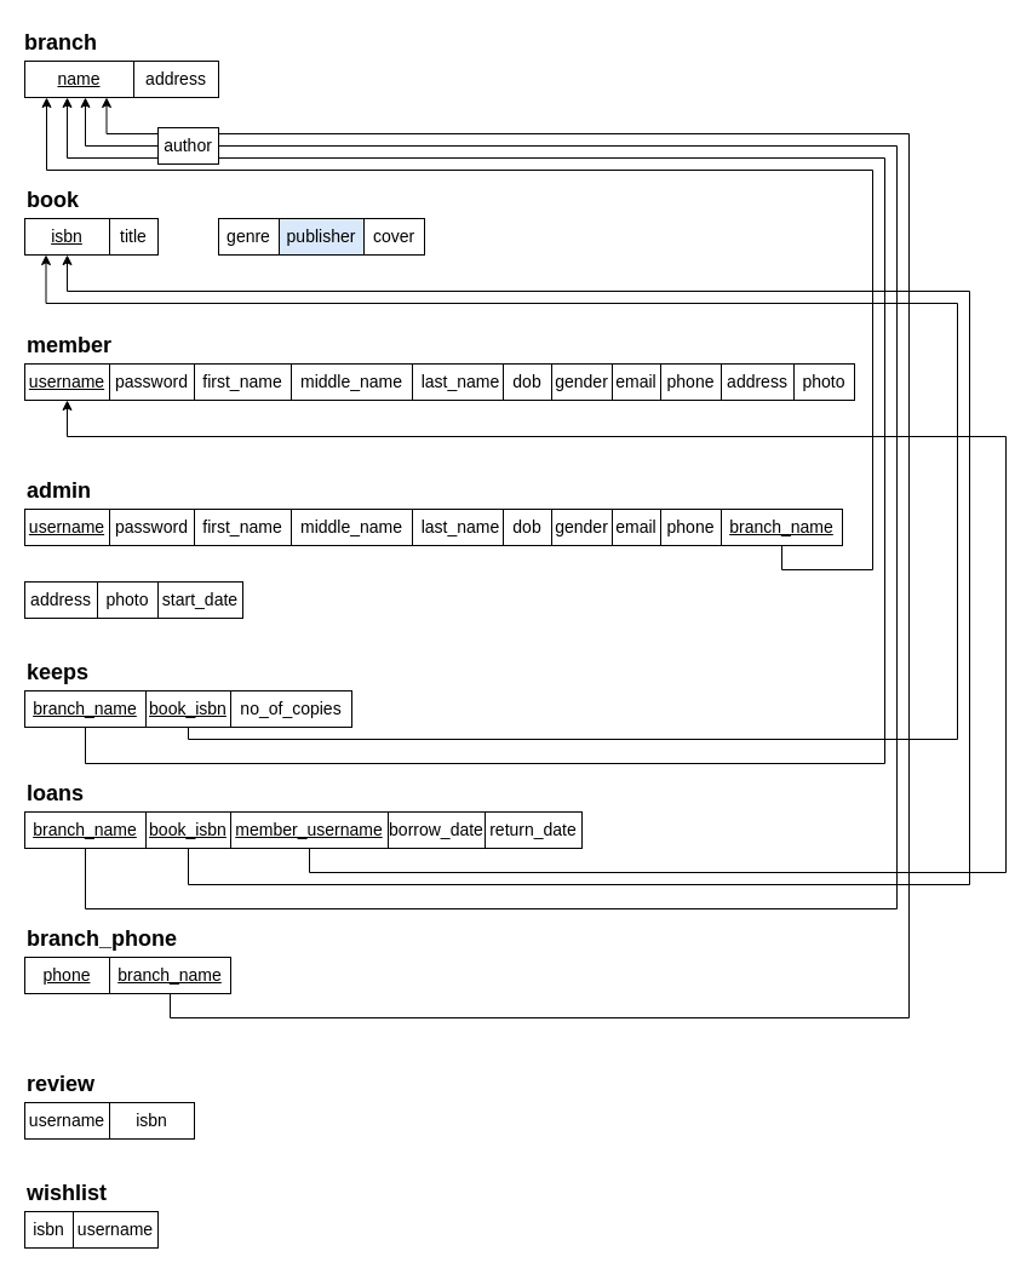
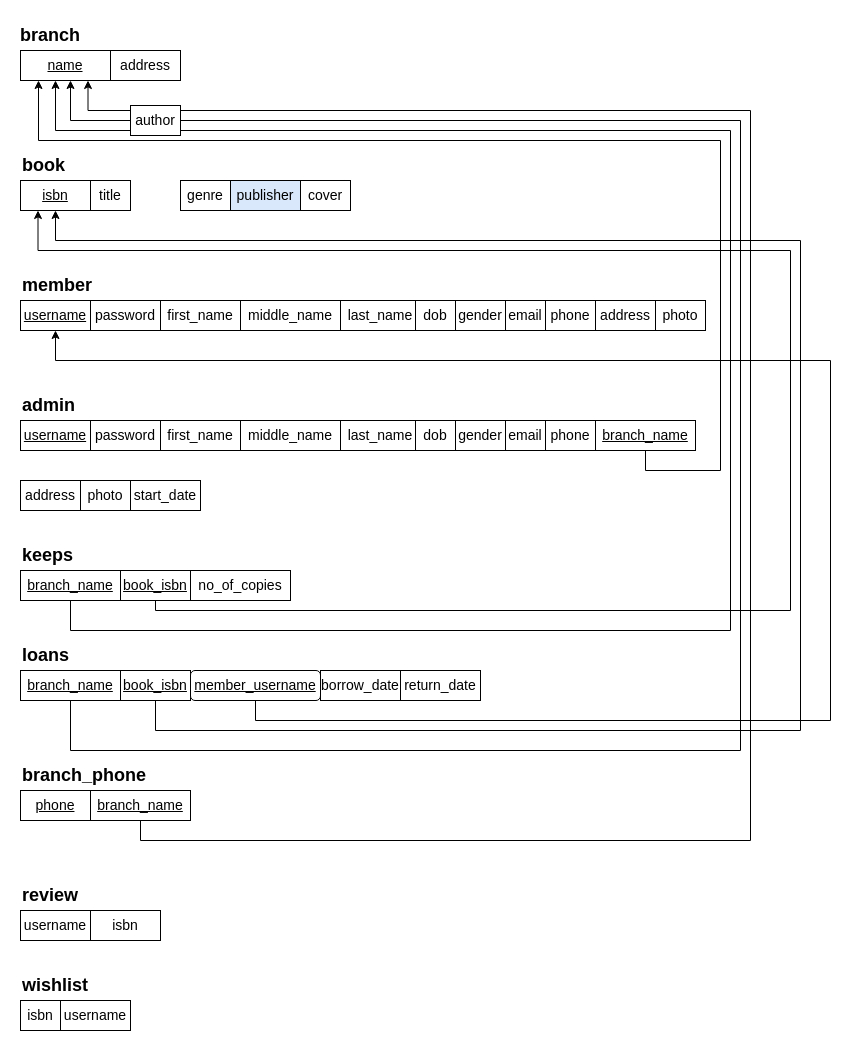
- <mxCell id="29" value="&lt;u&gt;&lt;font style=&quot;font-size: 14px;&quot;&gt;member_username&lt;/font&gt;&lt;/u&gt;" style="rounded=0;whiteSpace=wrap;html=1;" vertex="1" parent="1"><mxGeometry x="190" y="670" width="130" height="30" as="geometry" /></mxCell>
+ <mxCell id="29" value="&lt;u&gt;&lt;font style=&quot;font-size: 14px;&quot;&gt;member_username&lt;/font&gt;&lt;/u&gt;" style="whiteSpace=wrap;html=1;rounded=1;" vertex="1" parent="1"><mxGeometry x="190" y="670" width="130" height="30" as="geometry" /></mxCell>
